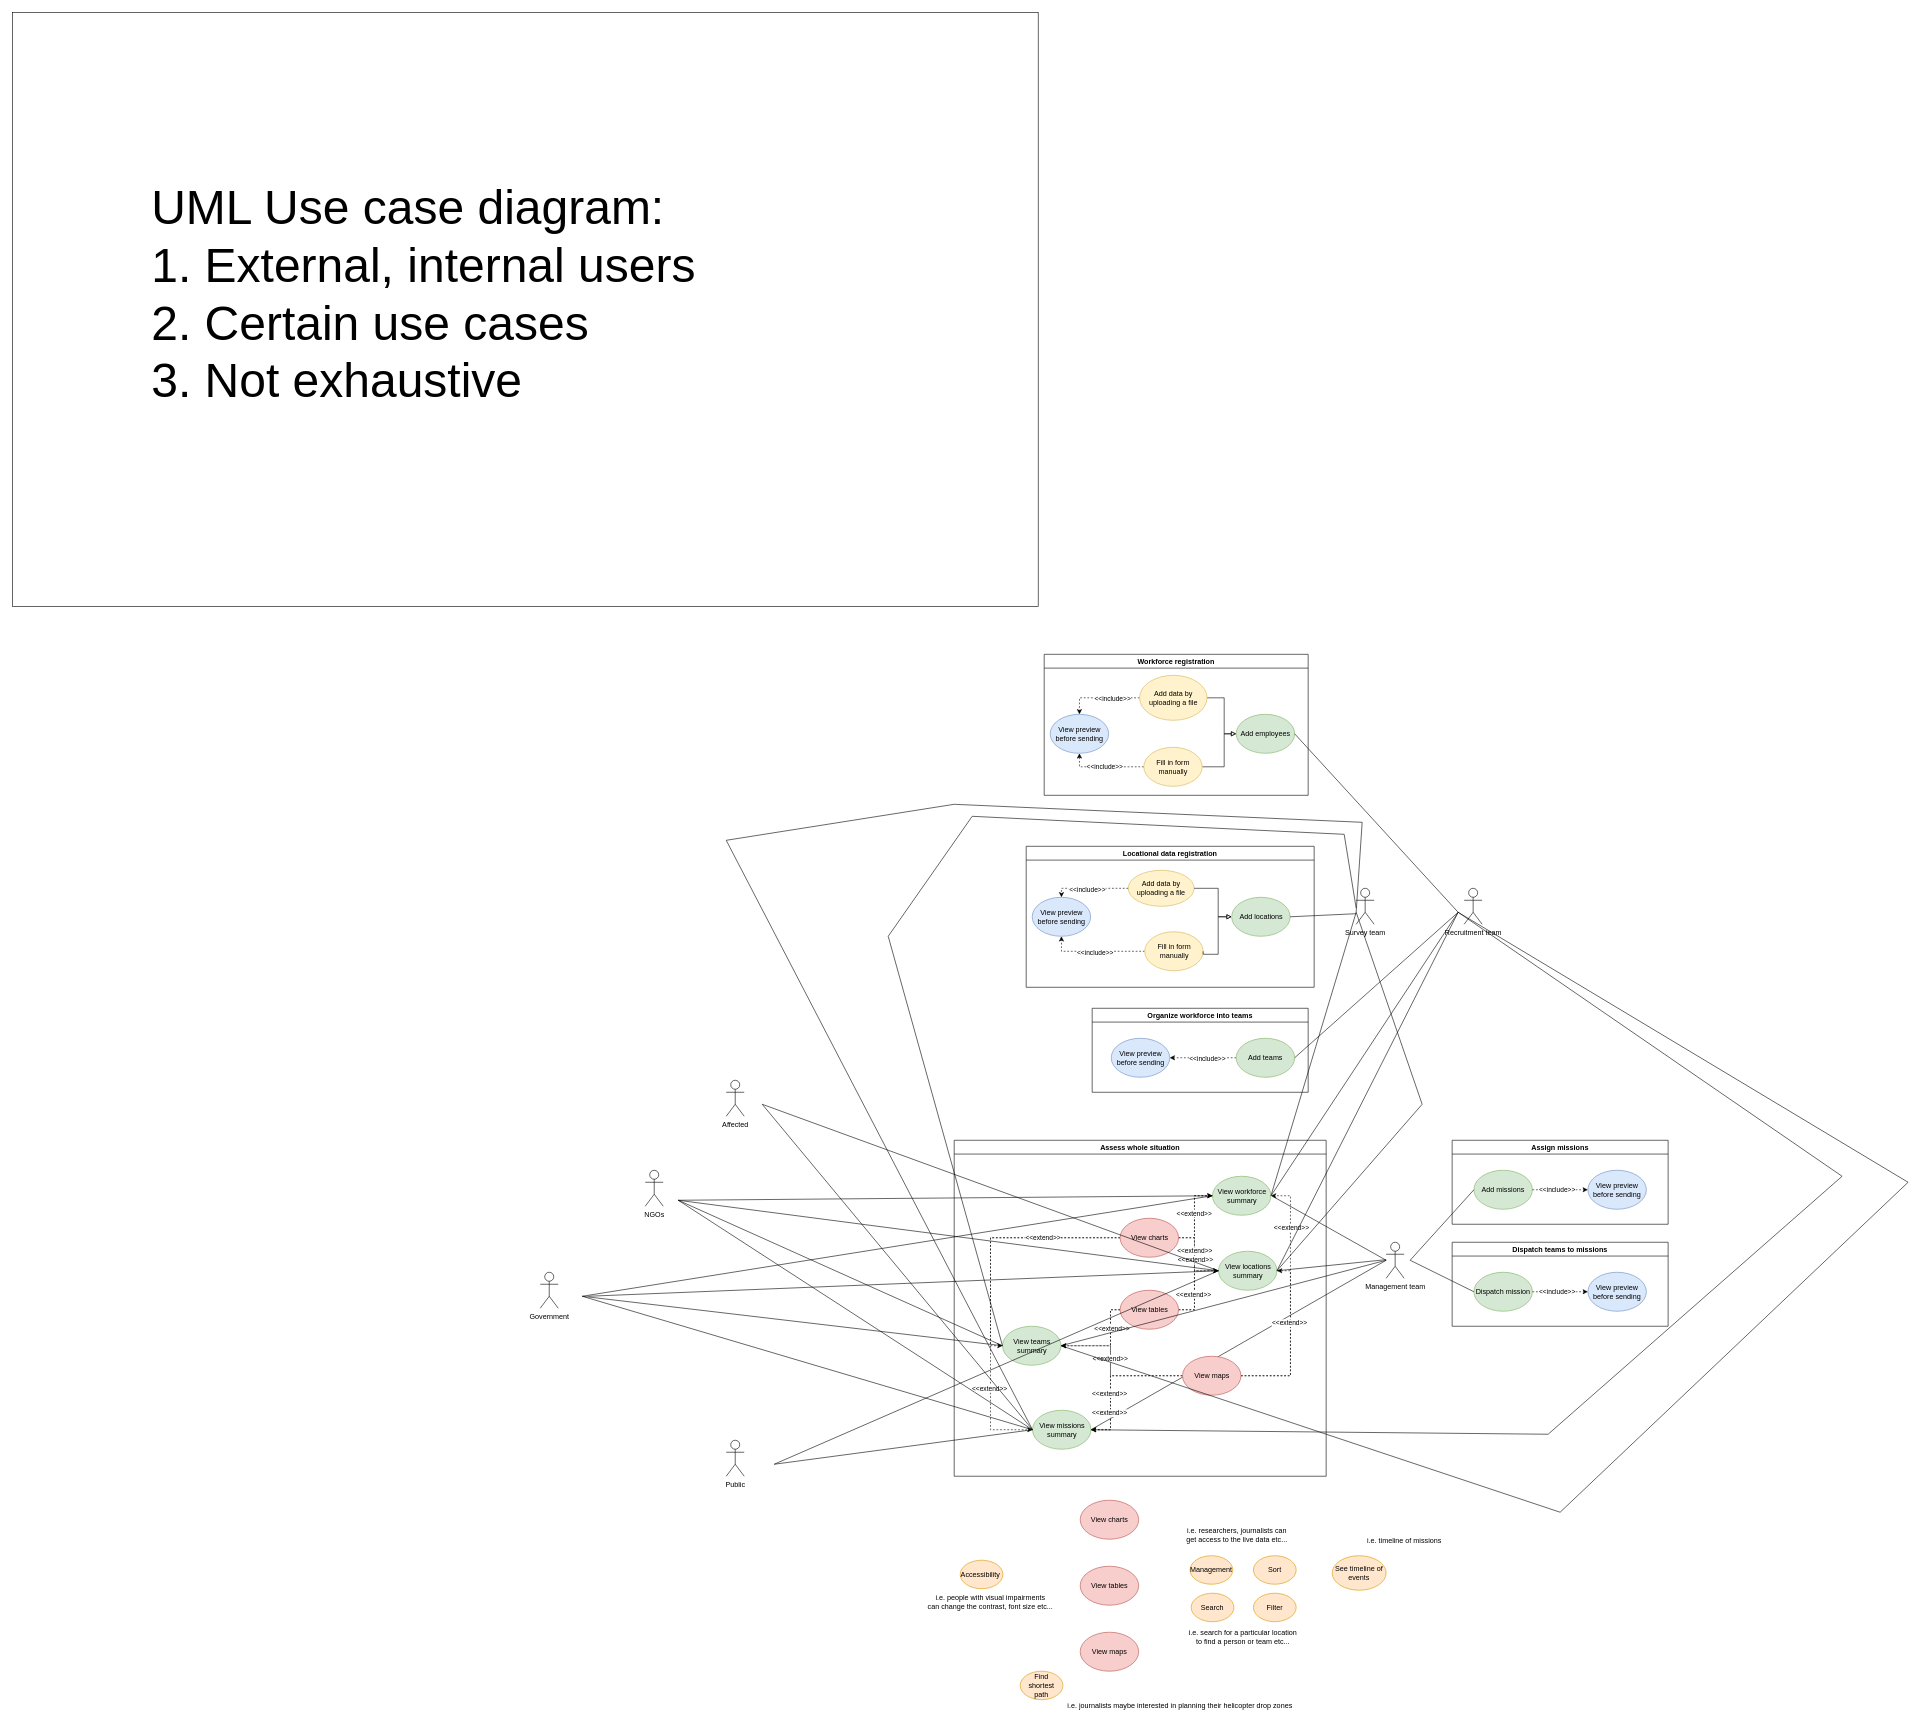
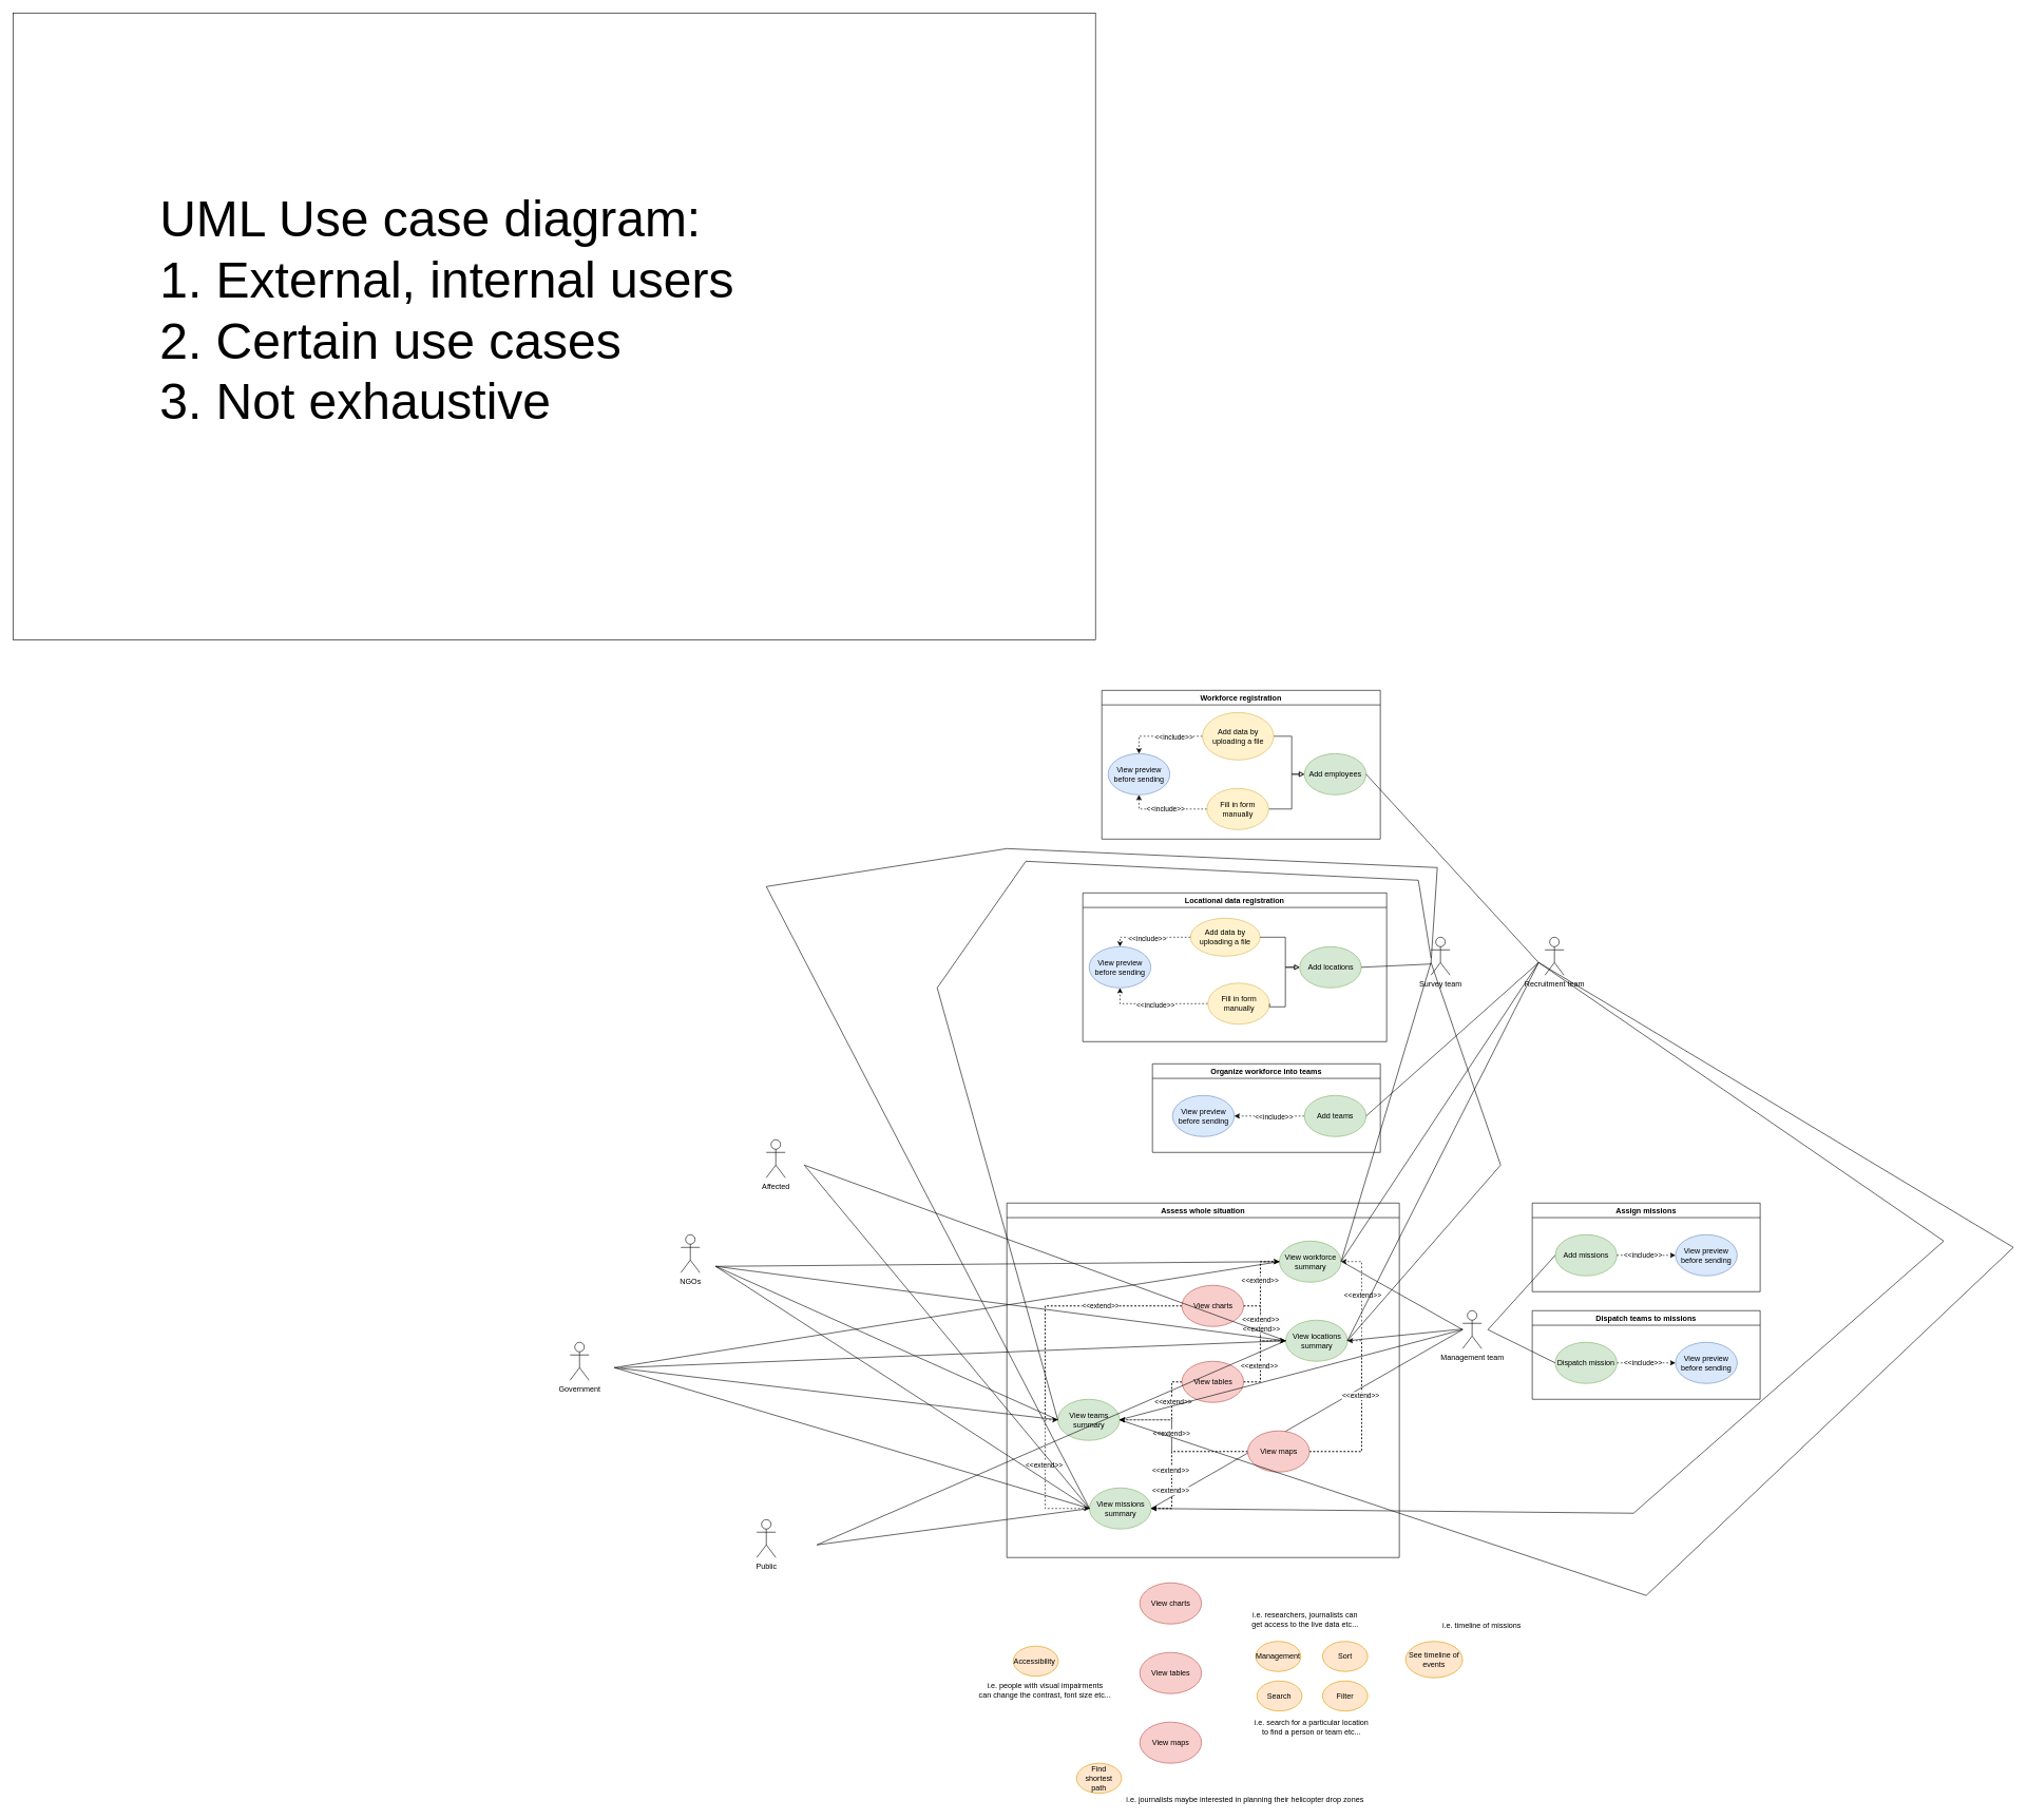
- <mxCell id="18" value="Public" style="shape=umlActor;verticalLabelPosition=bottom;verticalAlign=top;html=1;" parent="1" vertex="1"><mxGeometry x="1210" y="2400" width="30" height="60" as="geometry" /></mxCell>
+ <mxCell id="18" value="Public" style="shape=umlActor;verticalLabelPosition=bottom;verticalAlign=top;html=1;" parent="1" vertex="1"><mxGeometry x="1195" y="2400" width="30" height="60" as="geometry" /></mxCell>
